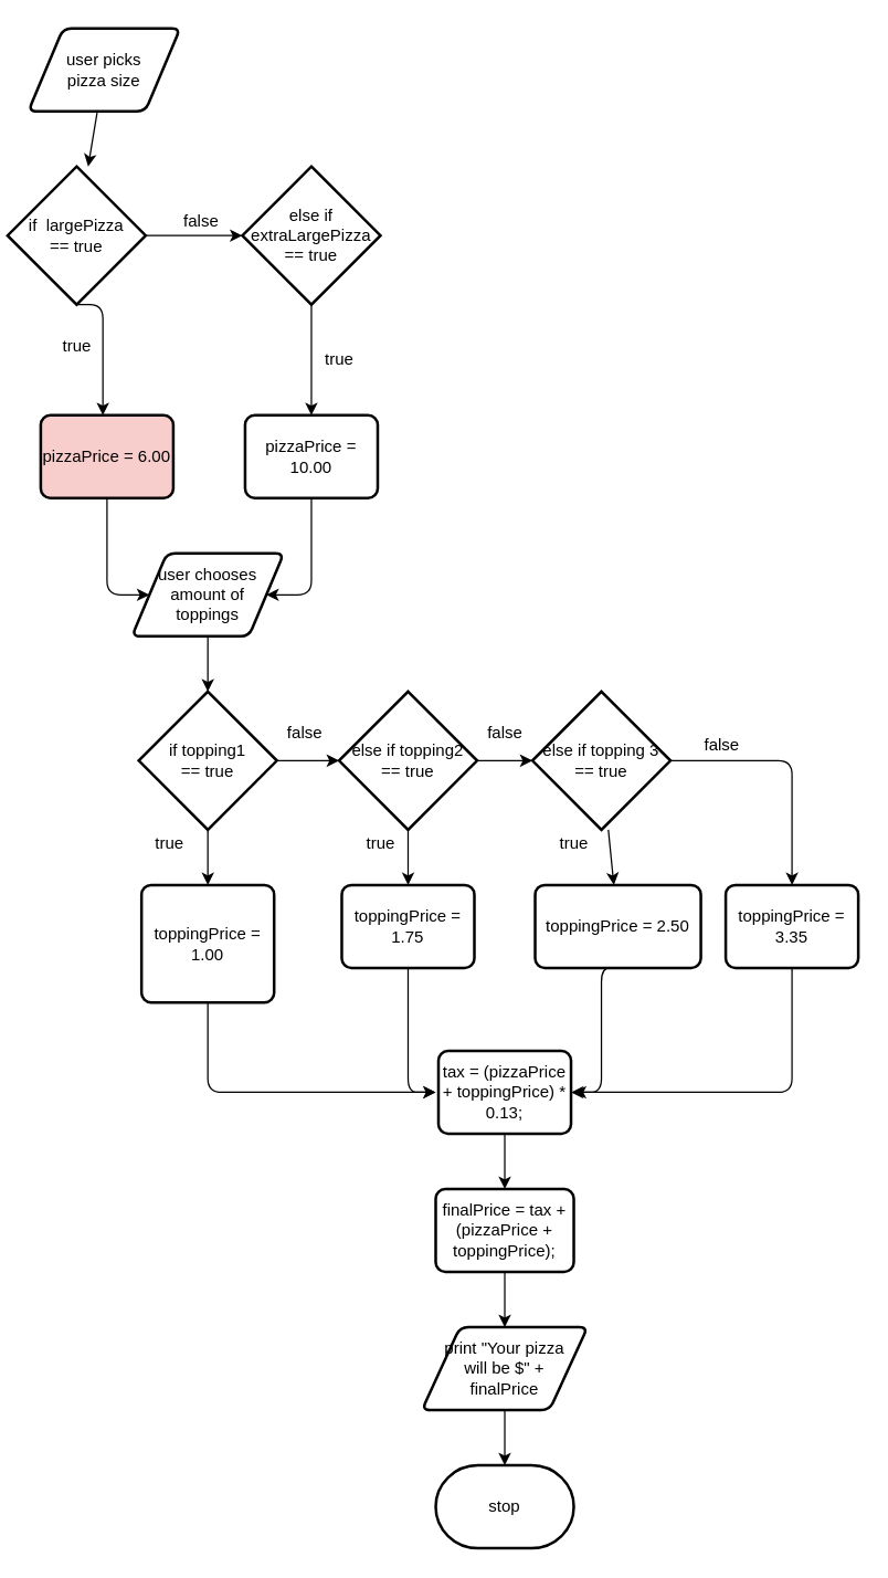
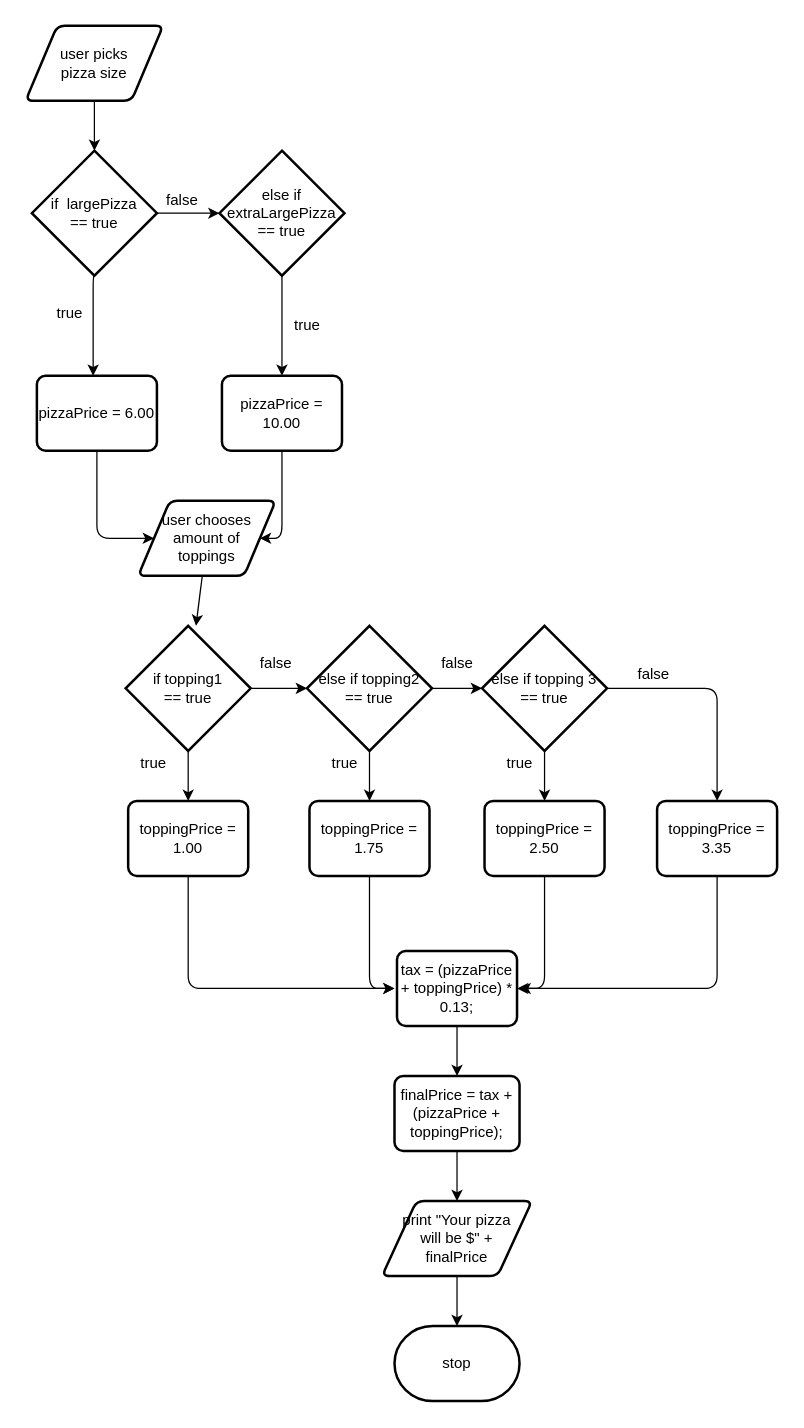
- <mxCell id="5" value="if&amp;nbsp; largePizza &lt;br&gt;== true" style="strokeWidth=2;html=1;shape=mxgraph.flowchart.decision;whiteSpace=wrap;fontSize=12;fillColor=#FFFFFF;" vertex="1" parent="1"><mxGeometry x="5" y="120" width="100" height="100" as="geometry" /></mxCell>
+ <mxCell id="5" value="if&amp;nbsp; largePizza &lt;br&gt;== true" style="strokeWidth=2;html=1;shape=mxgraph.flowchart.decision;whiteSpace=wrap;fontSize=12;fillColor=#FFFFFF;" vertex="1" parent="1"><mxGeometry x="25" y="120" width="100" height="100" as="geometry" /></mxCell>
- <mxCell id="19" value="pizzaPrice = 6.00" style="rounded=1;whiteSpace=wrap;html=1;absoluteArcSize=1;arcSize=14;strokeWidth=2;fontSize=12;fillColor=#f8cecc;" vertex="1" parent="1"><mxGeometry x="29" y="300" width="96" height="60" as="geometry" /></mxCell>
+ <mxCell id="19" value="pizzaPrice = 6.00" style="rounded=1;whiteSpace=wrap;html=1;absoluteArcSize=1;arcSize=14;strokeWidth=2;fontSize=12;fillColor=#FFFFFF;" vertex="1" parent="1"><mxGeometry x="29" y="300" width="96" height="60" as="geometry" /></mxCell>
- <mxCell id="22" value="user chooses amount of &lt;br&gt;toppings" style="shape=parallelogram;html=1;strokeWidth=2;perimeter=parallelogramPerimeter;whiteSpace=wrap;rounded=1;arcSize=12;size=0.23;fontSize=12;fillColor=#FFFFFF;" vertex="1" parent="1"><mxGeometry x="95" y="400" width="110" height="60" as="geometry" /></mxCell>
+ <mxCell id="22" value="user chooses amount of &lt;br&gt;toppings" style="shape=parallelogram;html=1;strokeWidth=2;perimeter=parallelogramPerimeter;whiteSpace=wrap;rounded=1;arcSize=12;size=0.23;fontSize=12;fillColor=#FFFFFF;" vertex="1" parent="1"><mxGeometry x="110" y="400" width="110" height="60" as="geometry" /></mxCell>
- <mxCell id="32" value="toppingPrice = 2.50" style="rounded=1;whiteSpace=wrap;html=1;absoluteArcSize=1;arcSize=14;strokeWidth=2;fontSize=12;fillColor=#FFFFFF;" vertex="1" parent="1"><mxGeometry x="387" y="640" width="120" height="60" as="geometry" /></mxCell>
+ <mxCell id="32" value="toppingPrice = 2.50" style="rounded=1;whiteSpace=wrap;html=1;absoluteArcSize=1;arcSize=14;strokeWidth=2;fontSize=12;fillColor=#FFFFFF;" vertex="1" parent="1"><mxGeometry x="387" y="640" width="96" height="60" as="geometry" /></mxCell>
- <mxCell id="28" value="toppingPrice = 1.00" style="rounded=1;whiteSpace=wrap;html=1;absoluteArcSize=1;arcSize=14;strokeWidth=2;fontSize=12;fillColor=#FFFFFF;" vertex="1" parent="1"><mxGeometry x="102" y="640" width="96" height="85" as="geometry" /></mxCell>
+ <mxCell id="28" value="toppingPrice = 1.00" style="rounded=1;whiteSpace=wrap;html=1;absoluteArcSize=1;arcSize=14;strokeWidth=2;fontSize=12;fillColor=#FFFFFF;" vertex="1" parent="1"><mxGeometry x="102" y="640" width="96" height="60" as="geometry" /></mxCell>
